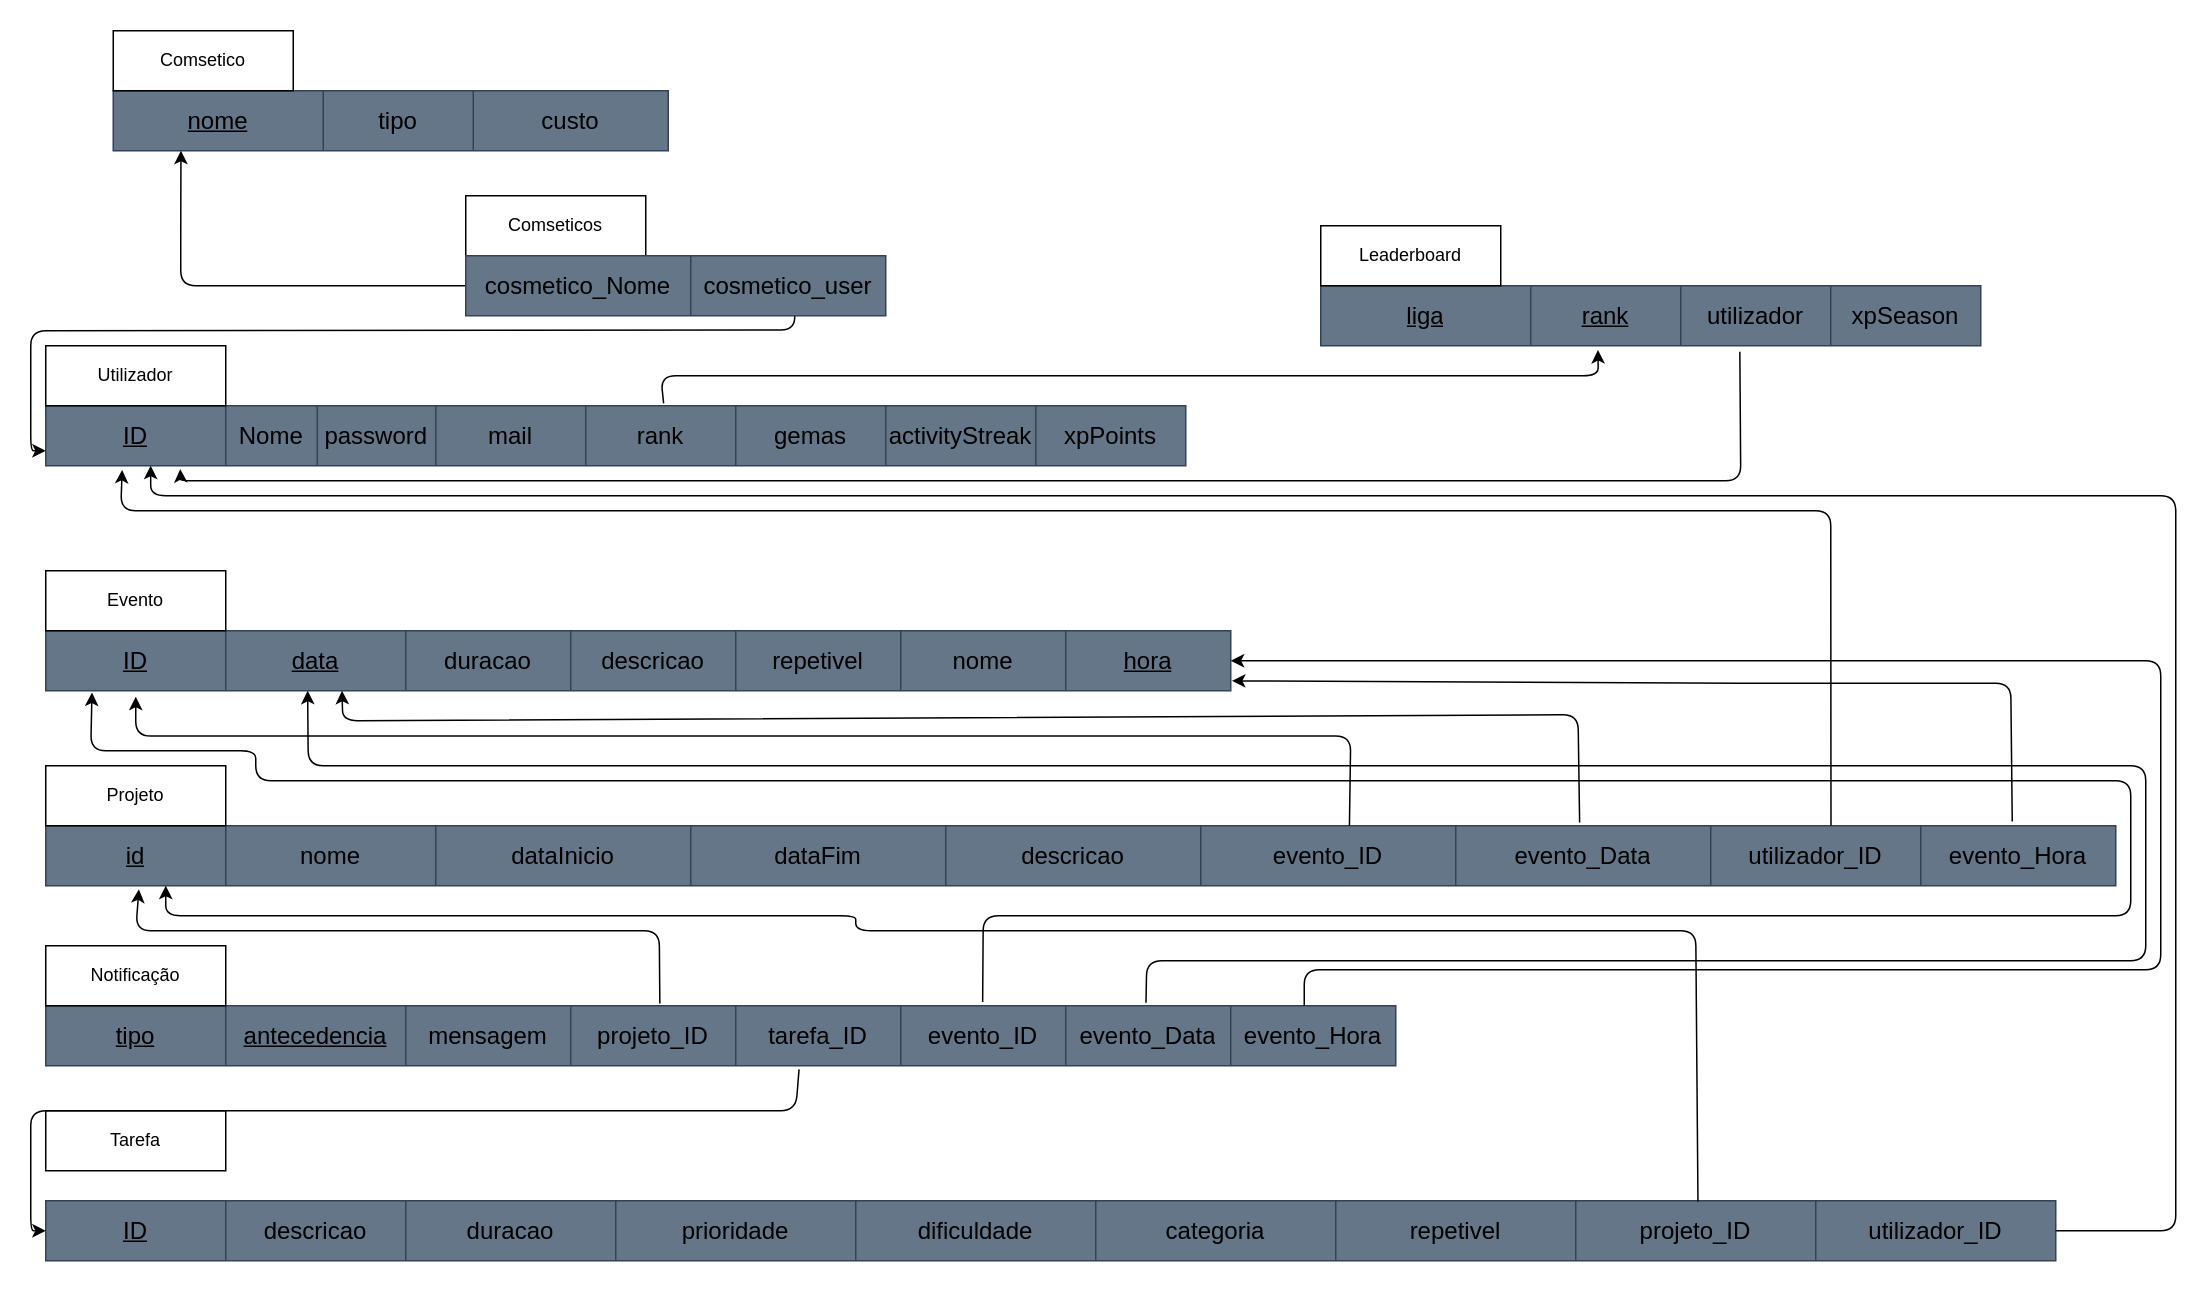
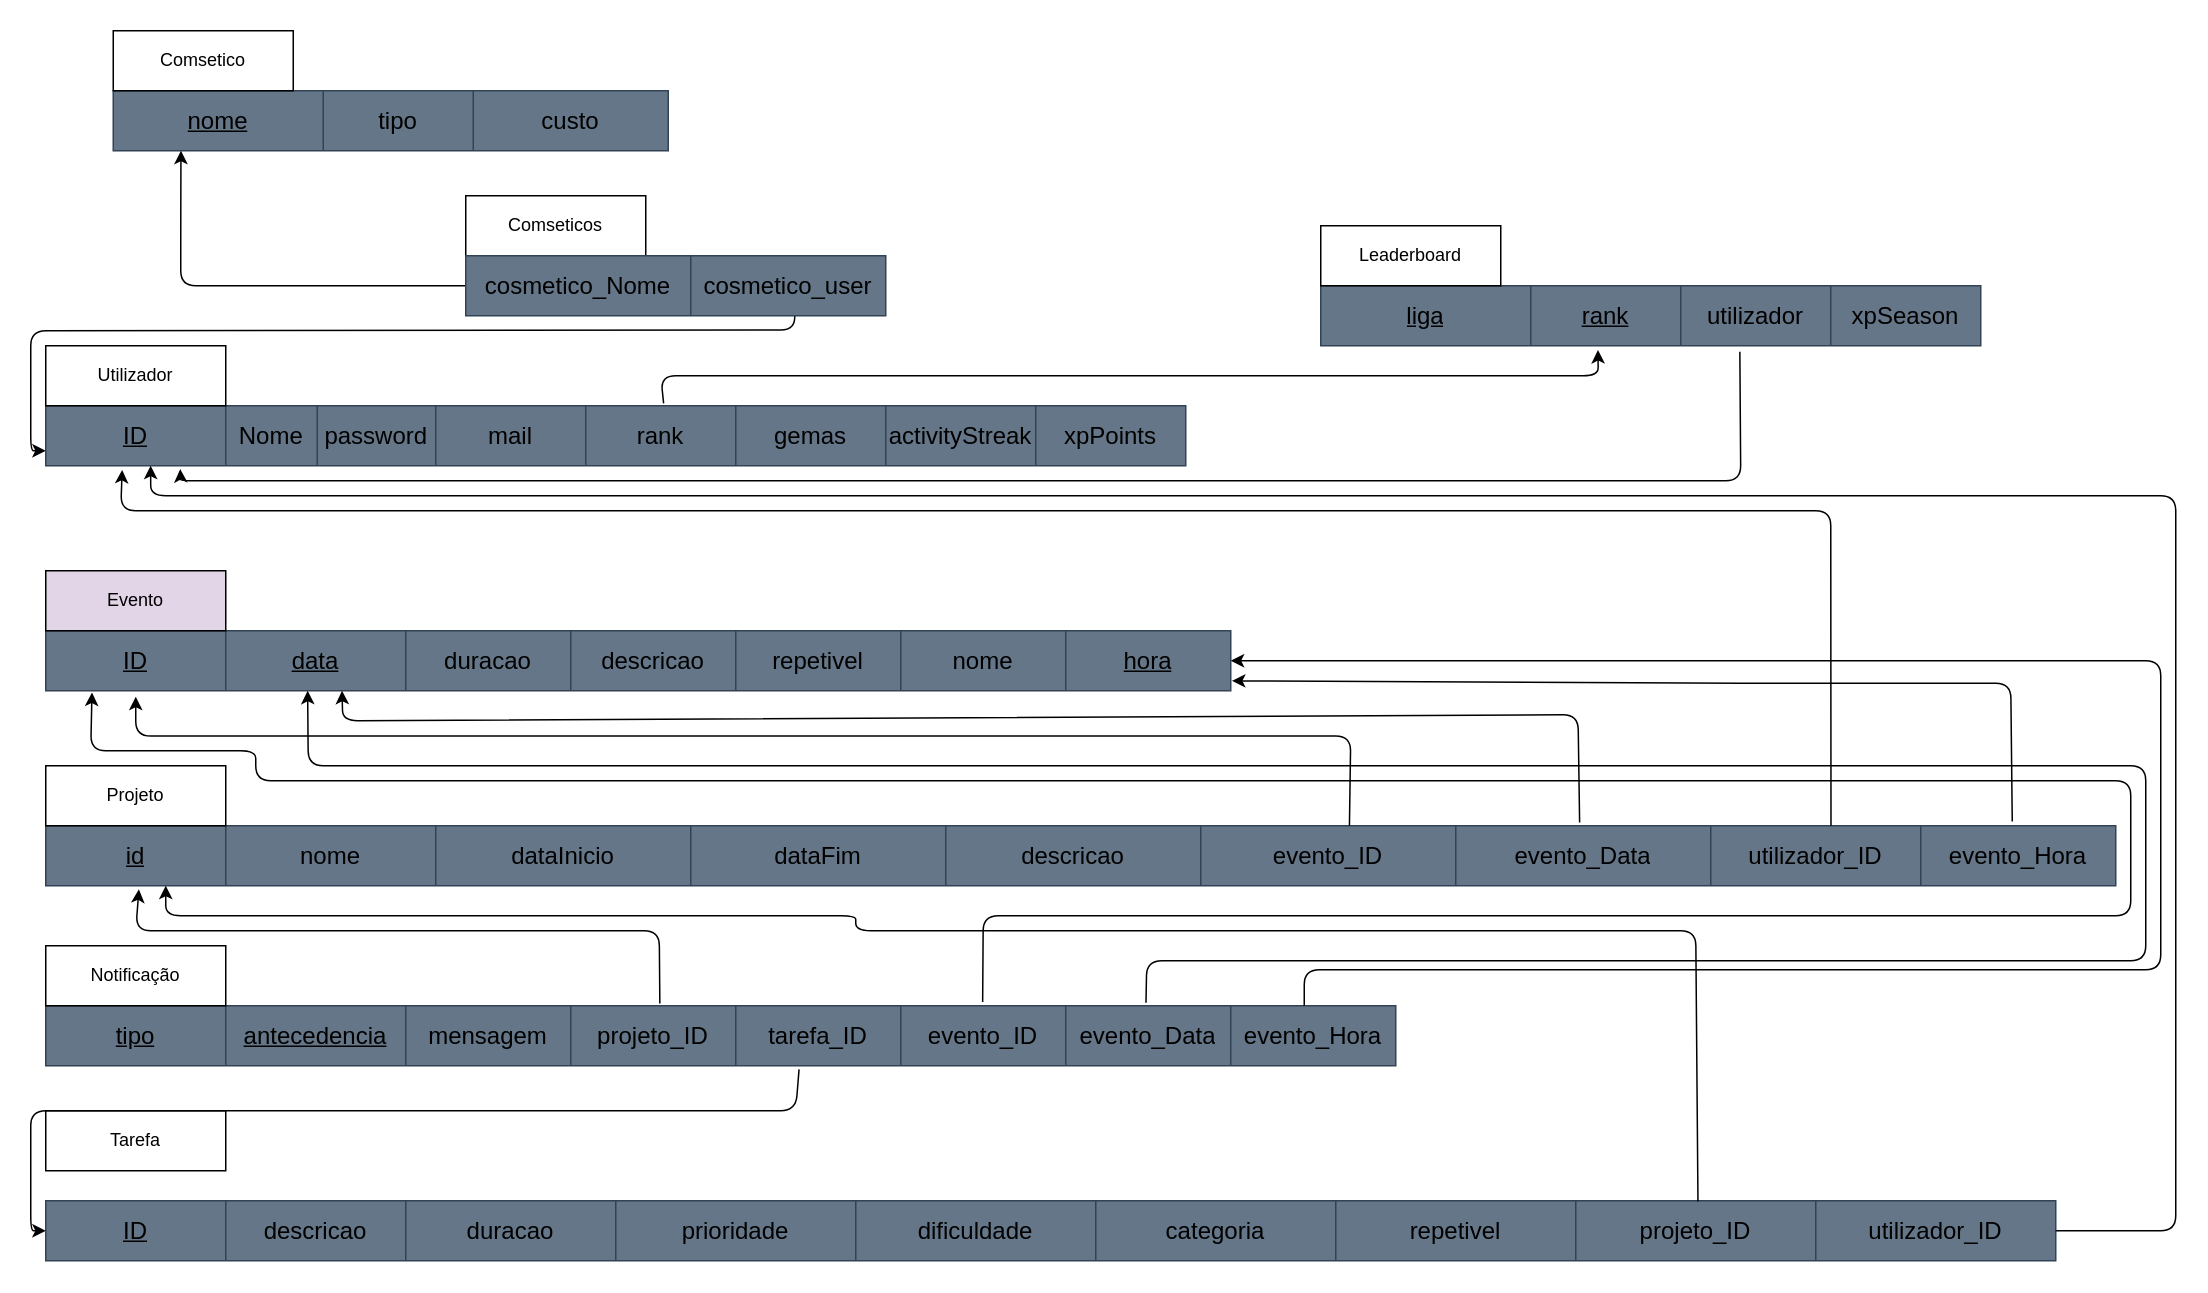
- <mxCell id="22" value="Evento" style="rounded=0;whiteSpace=wrap;html=1;" parent="1" vertex="1"><mxGeometry x="30" y="380" width="120" height="40" as="geometry" /></mxCell>
+ <mxCell id="22" value="Evento" style="rounded=0;whiteSpace=wrap;html=1;fillColor=#e1d5e7;" parent="1" vertex="1"><mxGeometry x="30" y="380" width="120" height="40" as="geometry" /></mxCell>
